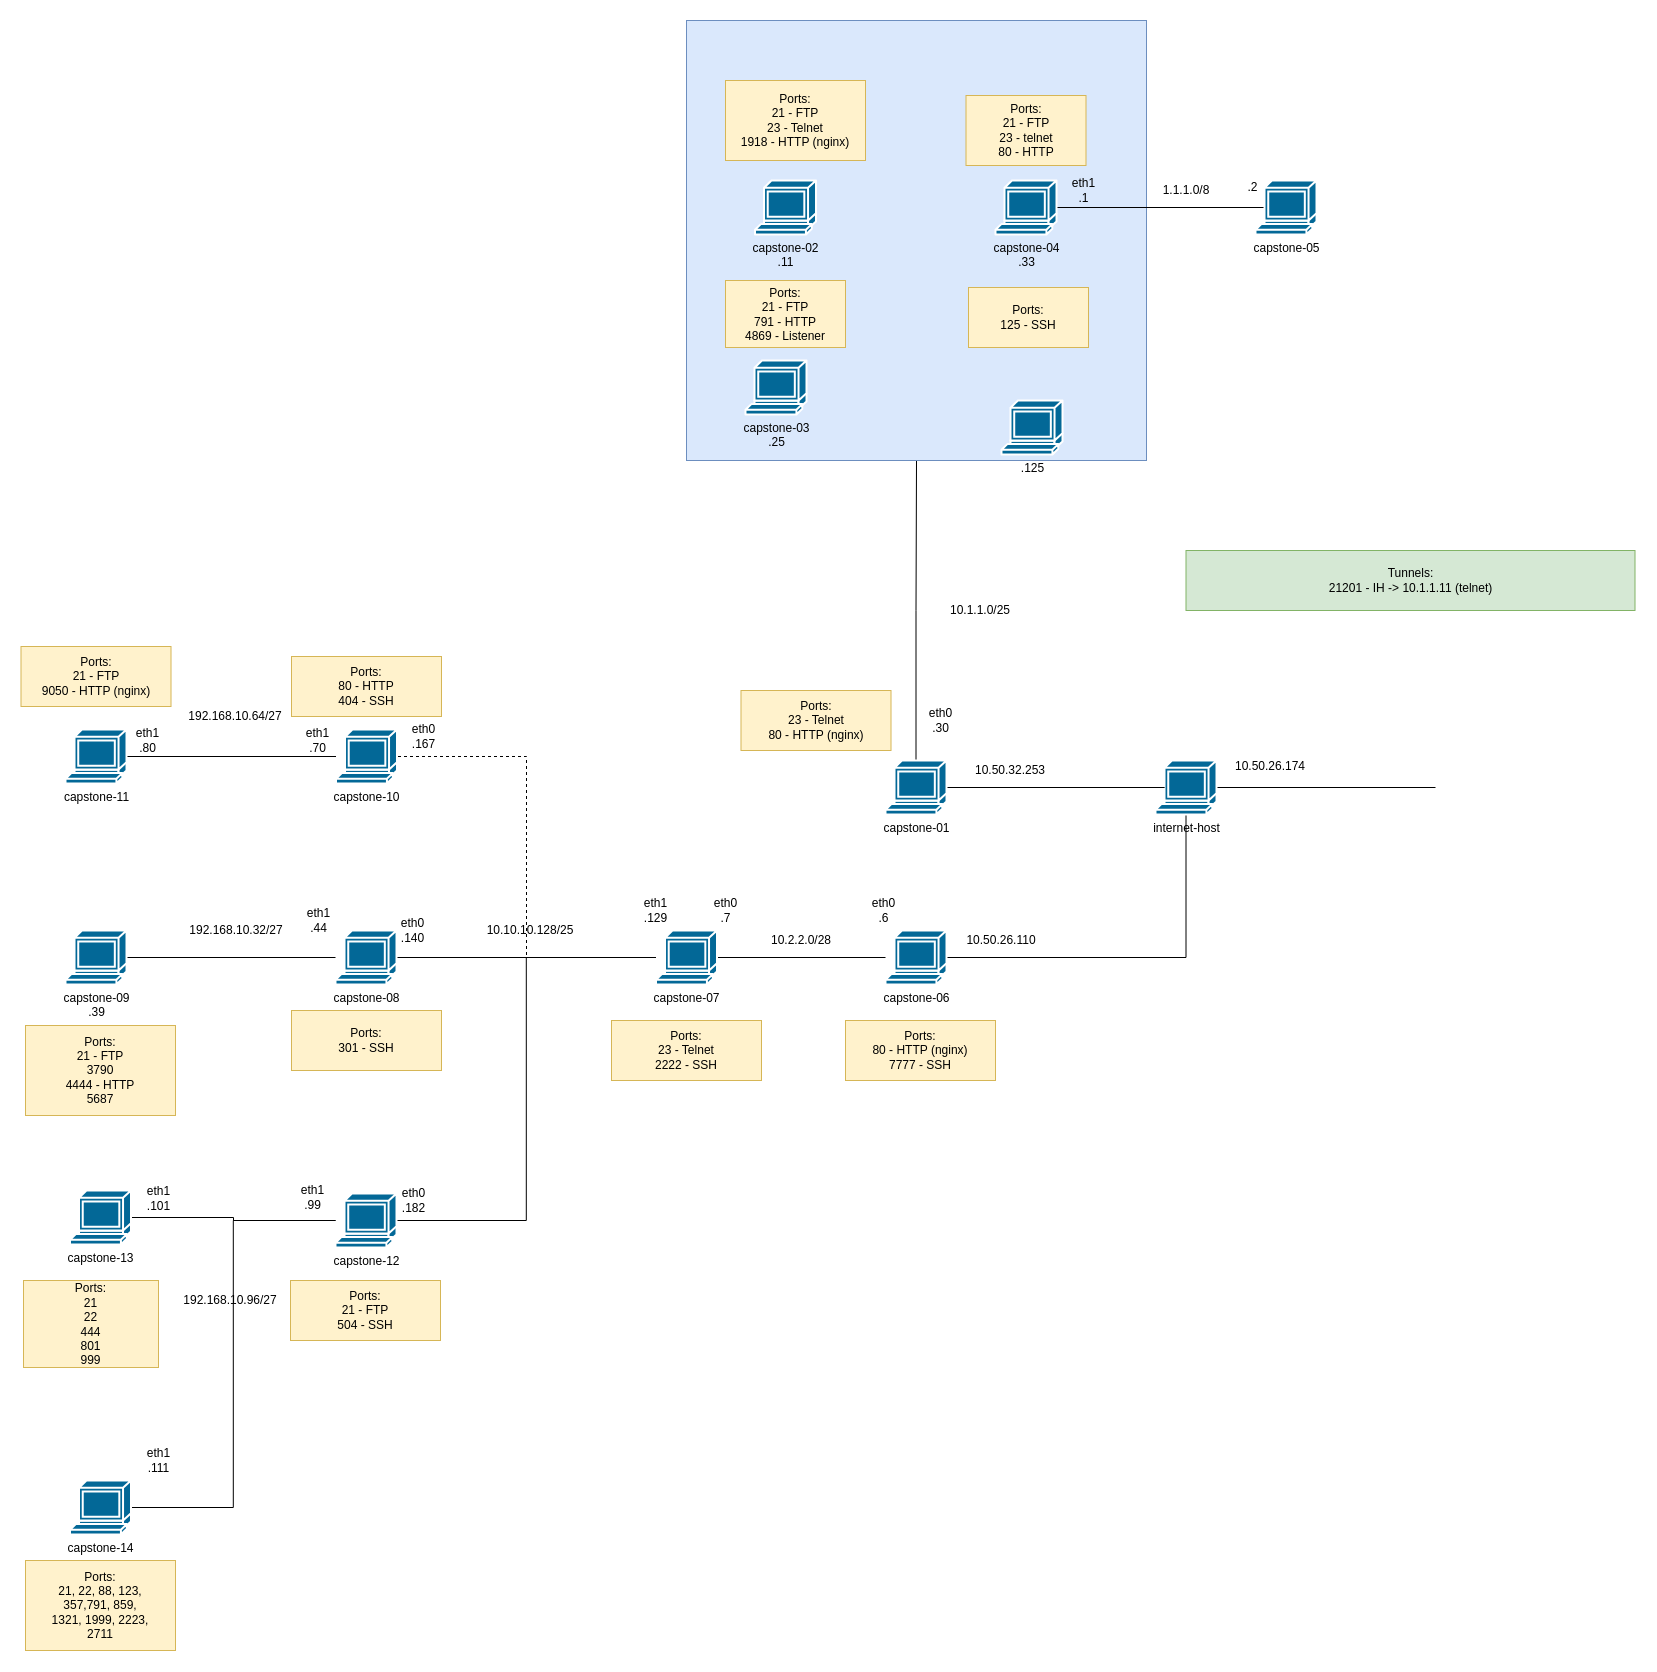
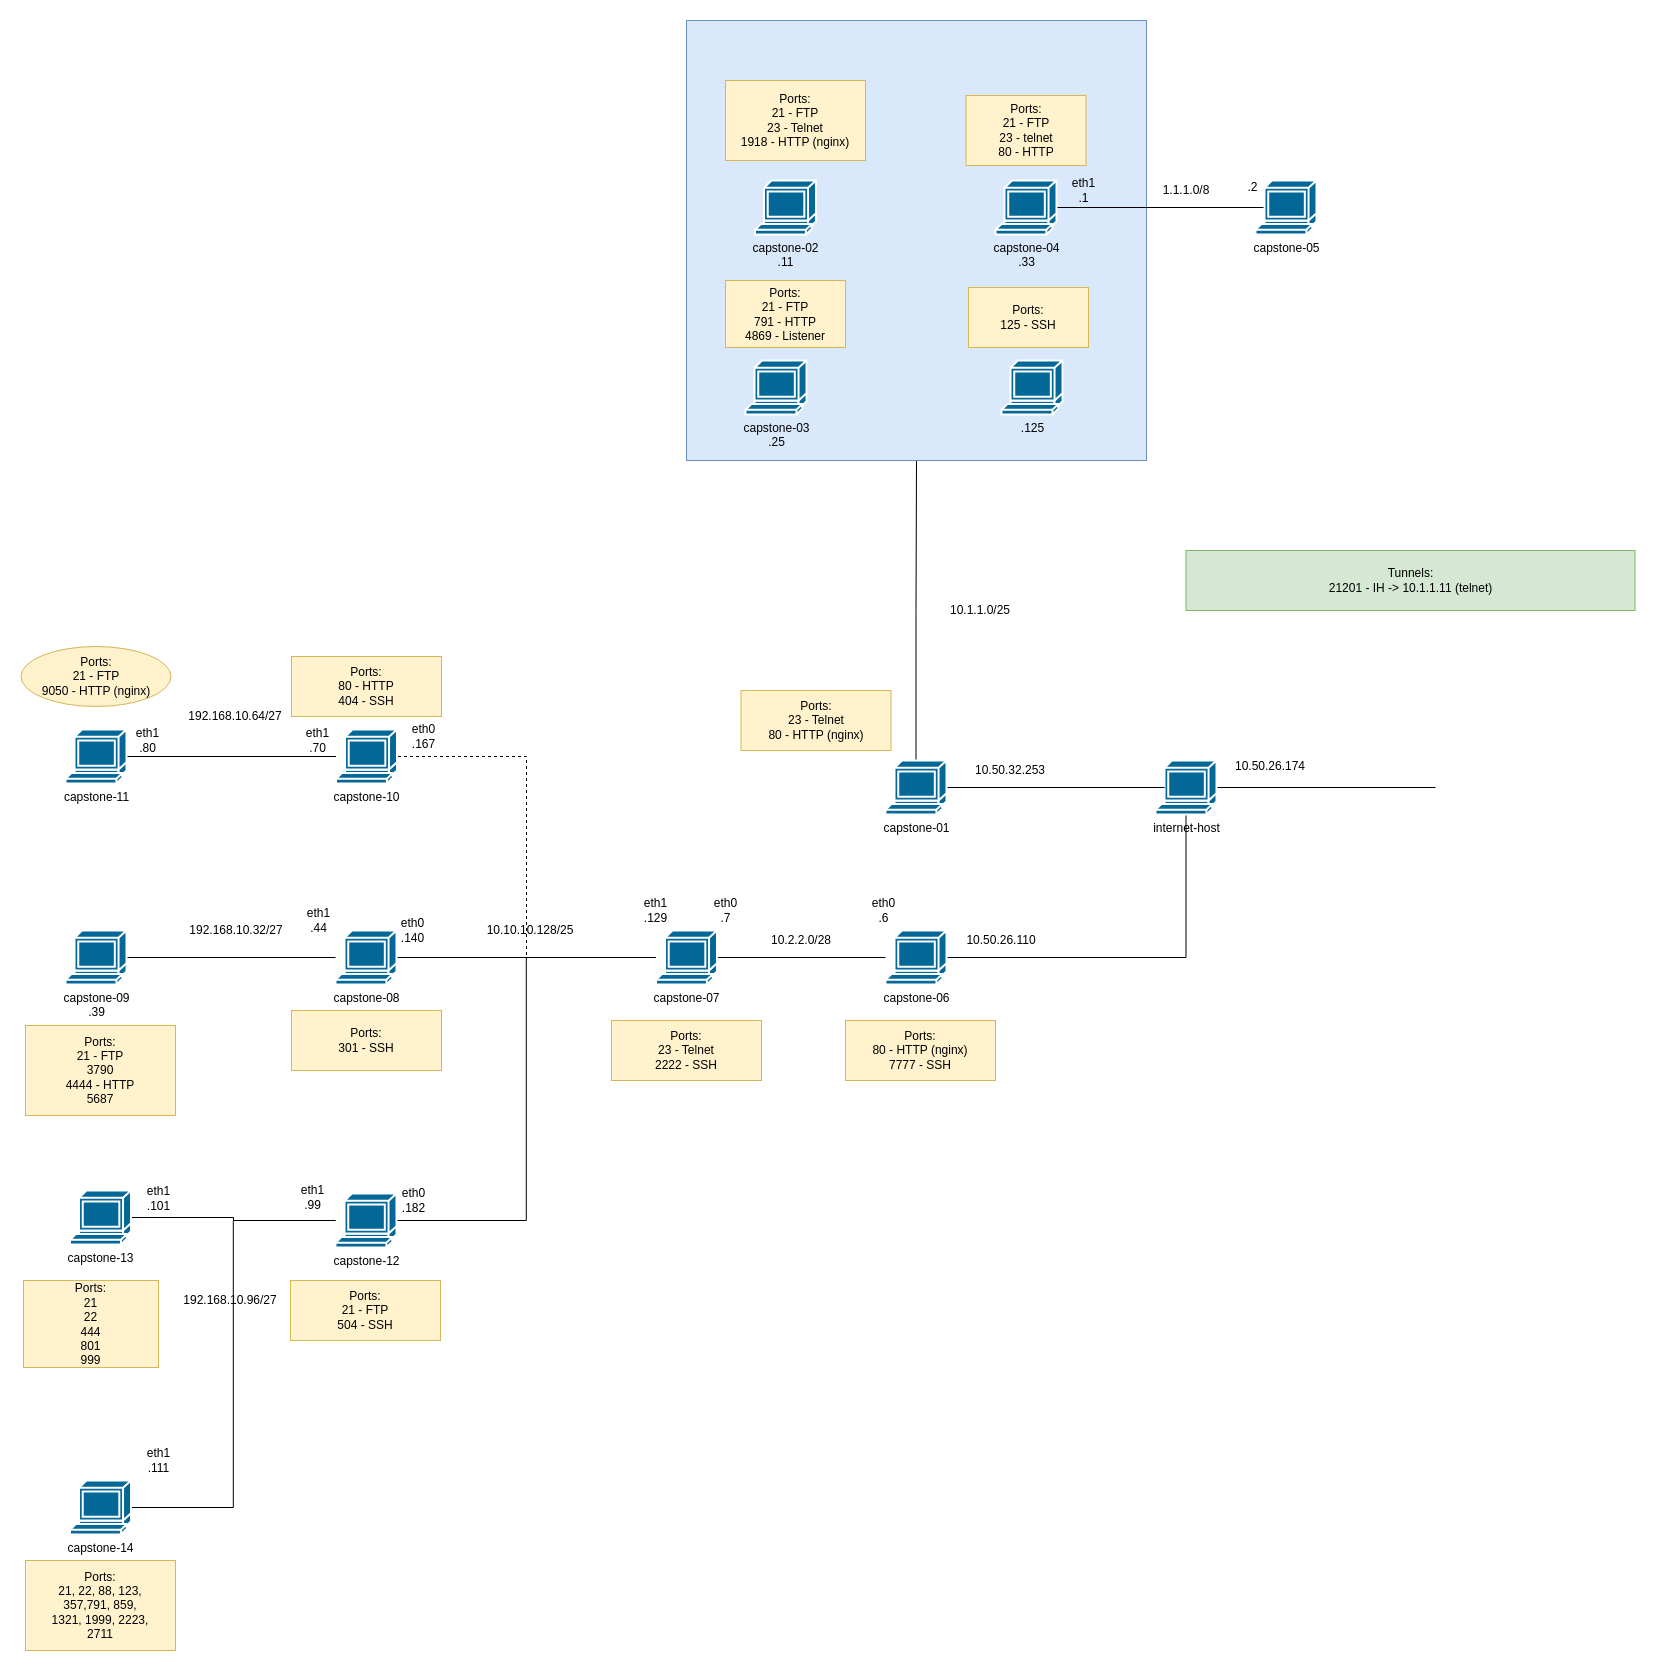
- <mxCell id="20" value=".125" style="shape=mxgraph.cisco.computers_and_peripherals.terminal;html=1;pointerEvents=1;dashed=0;fillColor=#036897;strokeColor=#ffffff;strokeWidth=2;verticalLabelPosition=bottom;verticalAlign=top;align=center;outlineConnect=0;" parent="1" vertex="1"><mxGeometry x="1001" y="400" width="61" height="54" as="geometry" /></mxCell>
+ <mxCell id="20" value=".125" style="shape=mxgraph.cisco.computers_and_peripherals.terminal;html=1;pointerEvents=1;dashed=0;fillColor=#036897;strokeColor=#ffffff;strokeWidth=2;verticalLabelPosition=bottom;verticalAlign=top;align=center;outlineConnect=0;" parent="1" vertex="1"><mxGeometry x="1001" y="360" width="61" height="54" as="geometry" /></mxCell>
- <mxCell id="63" value="Ports:&lt;br&gt;21 - FTP&lt;br&gt;9050 - HTTP (nginx)" style="rounded=0;whiteSpace=wrap;html=1;fillColor=#fff2cc;strokeColor=#d6b656;" parent="1" vertex="1"><mxGeometry x="20.5" y="646" width="150" height="60" as="geometry" /></mxCell>
+ <mxCell id="63" value="Ports:&lt;br&gt;21 - FTP&lt;br&gt;9050 - HTTP (nginx)" style="ellipse;whiteSpace=wrap;html=1;fillColor=#fff2cc;strokeColor=#d6b656;" parent="1" vertex="1"><mxGeometry x="20.5" y="646" width="150" height="60" as="geometry" /></mxCell>
- <mxCell id="11" value="eth0&lt;br&gt;.30" style="text;html=1;strokeColor=none;fillColor=none;align=center;verticalAlign=middle;whiteSpace=wrap;rounded=0;" parent="1" vertex="1"><mxGeometry x="913" y="700" width="55" height="40" as="geometry" /></mxCell>
